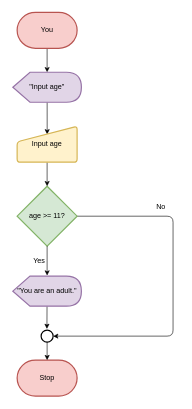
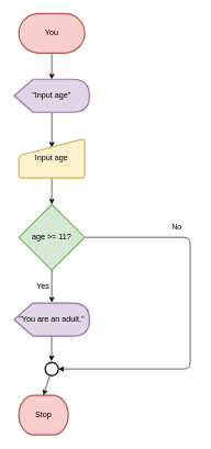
- <mxCell id="11" value="Stop" style="strokeWidth=2;html=1;shape=mxgraph.flowchart.terminator;whiteSpace=wrap;fillColor=#f8cecc;strokeColor=#b85450;" vertex="1" parent="1"><mxGeometry x="28" y="600" width="100" height="60" as="geometry" /></mxCell>
+ <mxCell id="11" value="Stop" style="strokeWidth=2;html=1;shape=mxgraph.flowchart.terminator;whiteSpace=wrap;fillColor=#f8cecc;strokeColor=#b85450;" vertex="1" parent="1"><mxGeometry x="28" y="600" width="75" height="60" as="geometry" /></mxCell>
